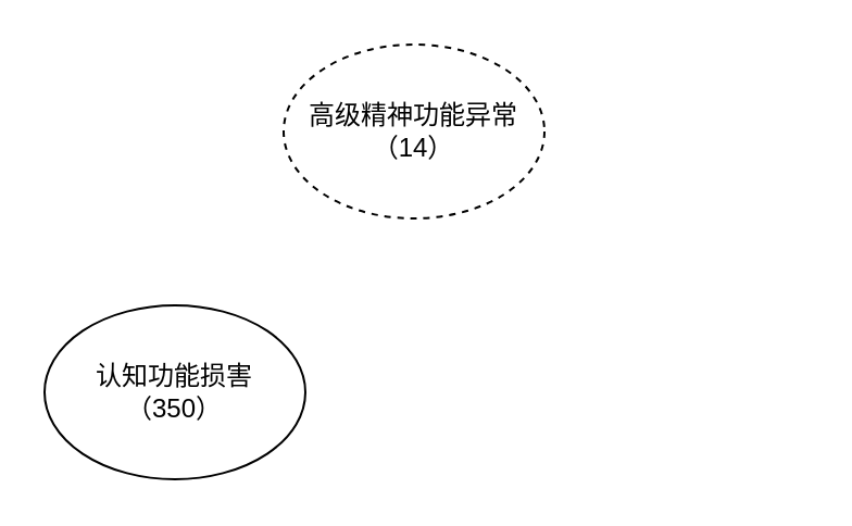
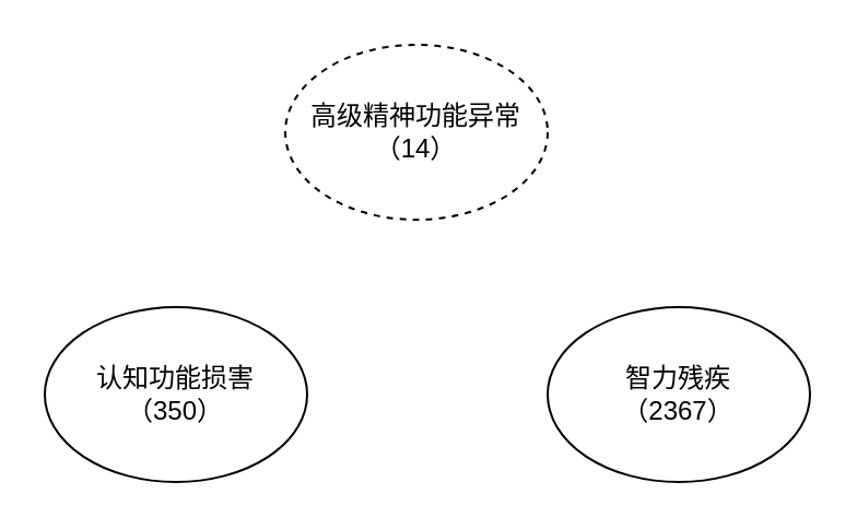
+ <mxCell id="4" value="&lt;font&gt;智力残疾&lt;/font&gt;&lt;br&gt;&lt;font&gt;（2367）&lt;/font&gt;" style="ellipse;whiteSpace=wrap;html=1;" vertex="1" parent="1"><mxGeometry x="250" y="140" width="120" height="80" as="geometry" /></mxCell>
